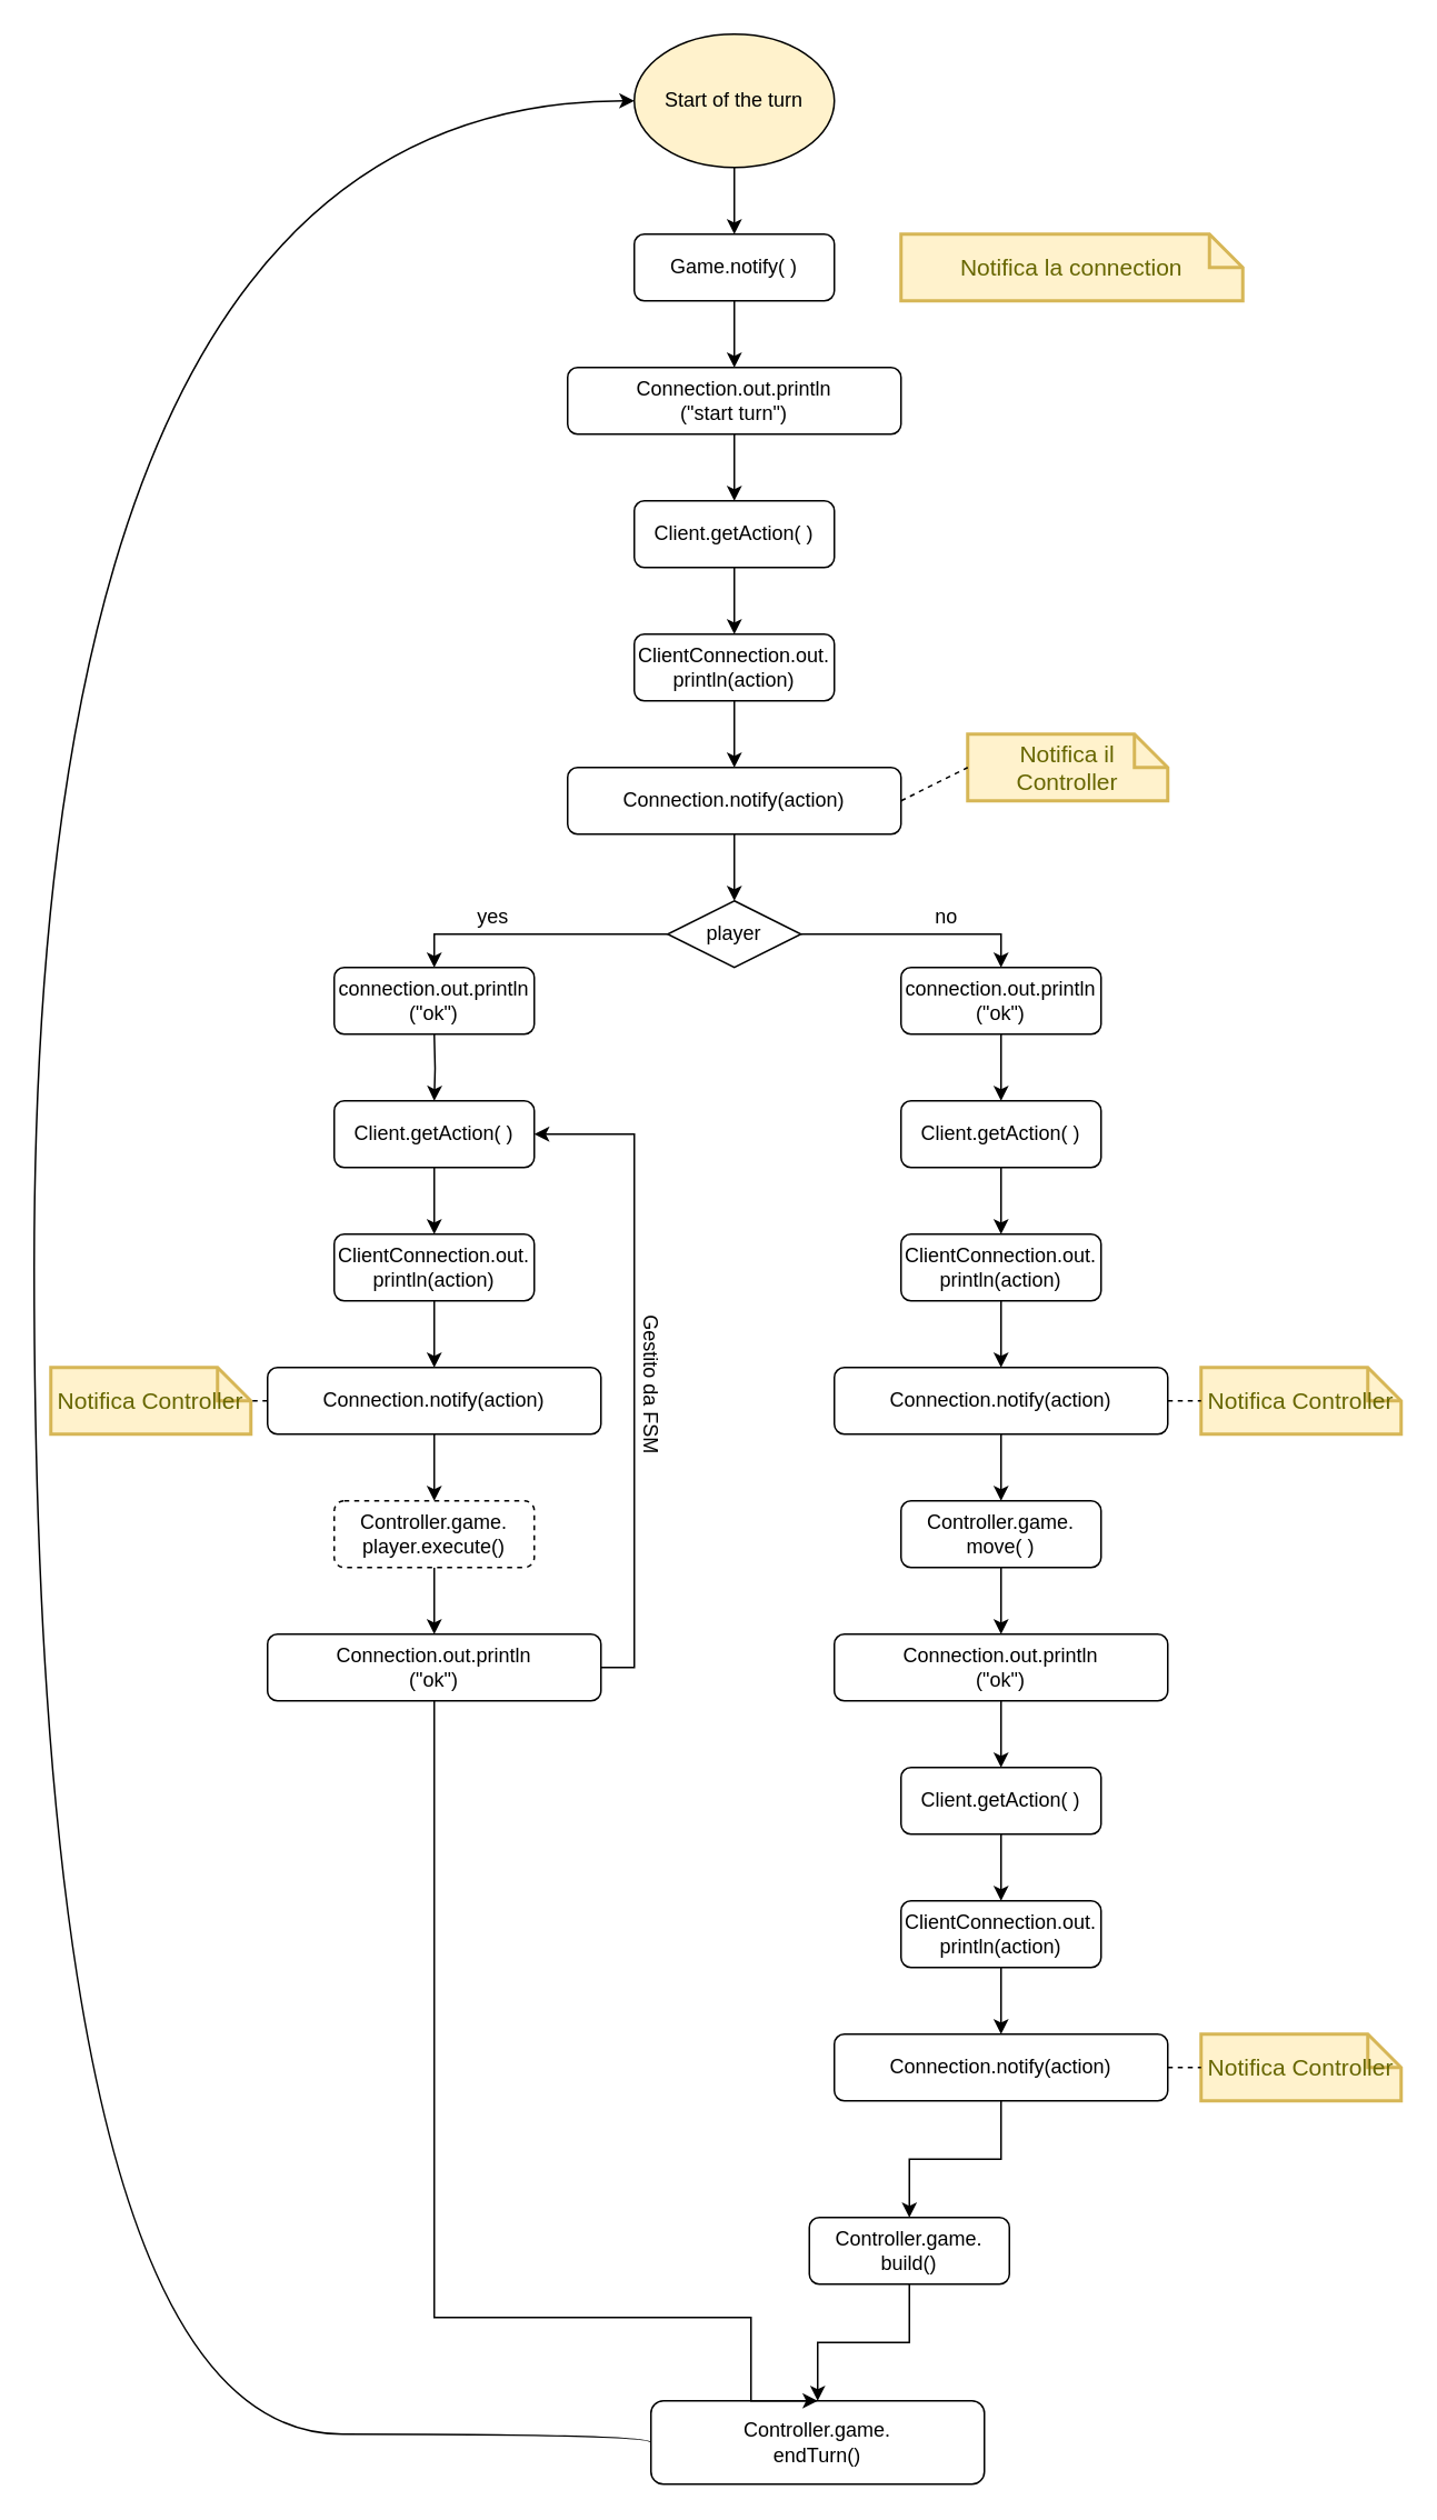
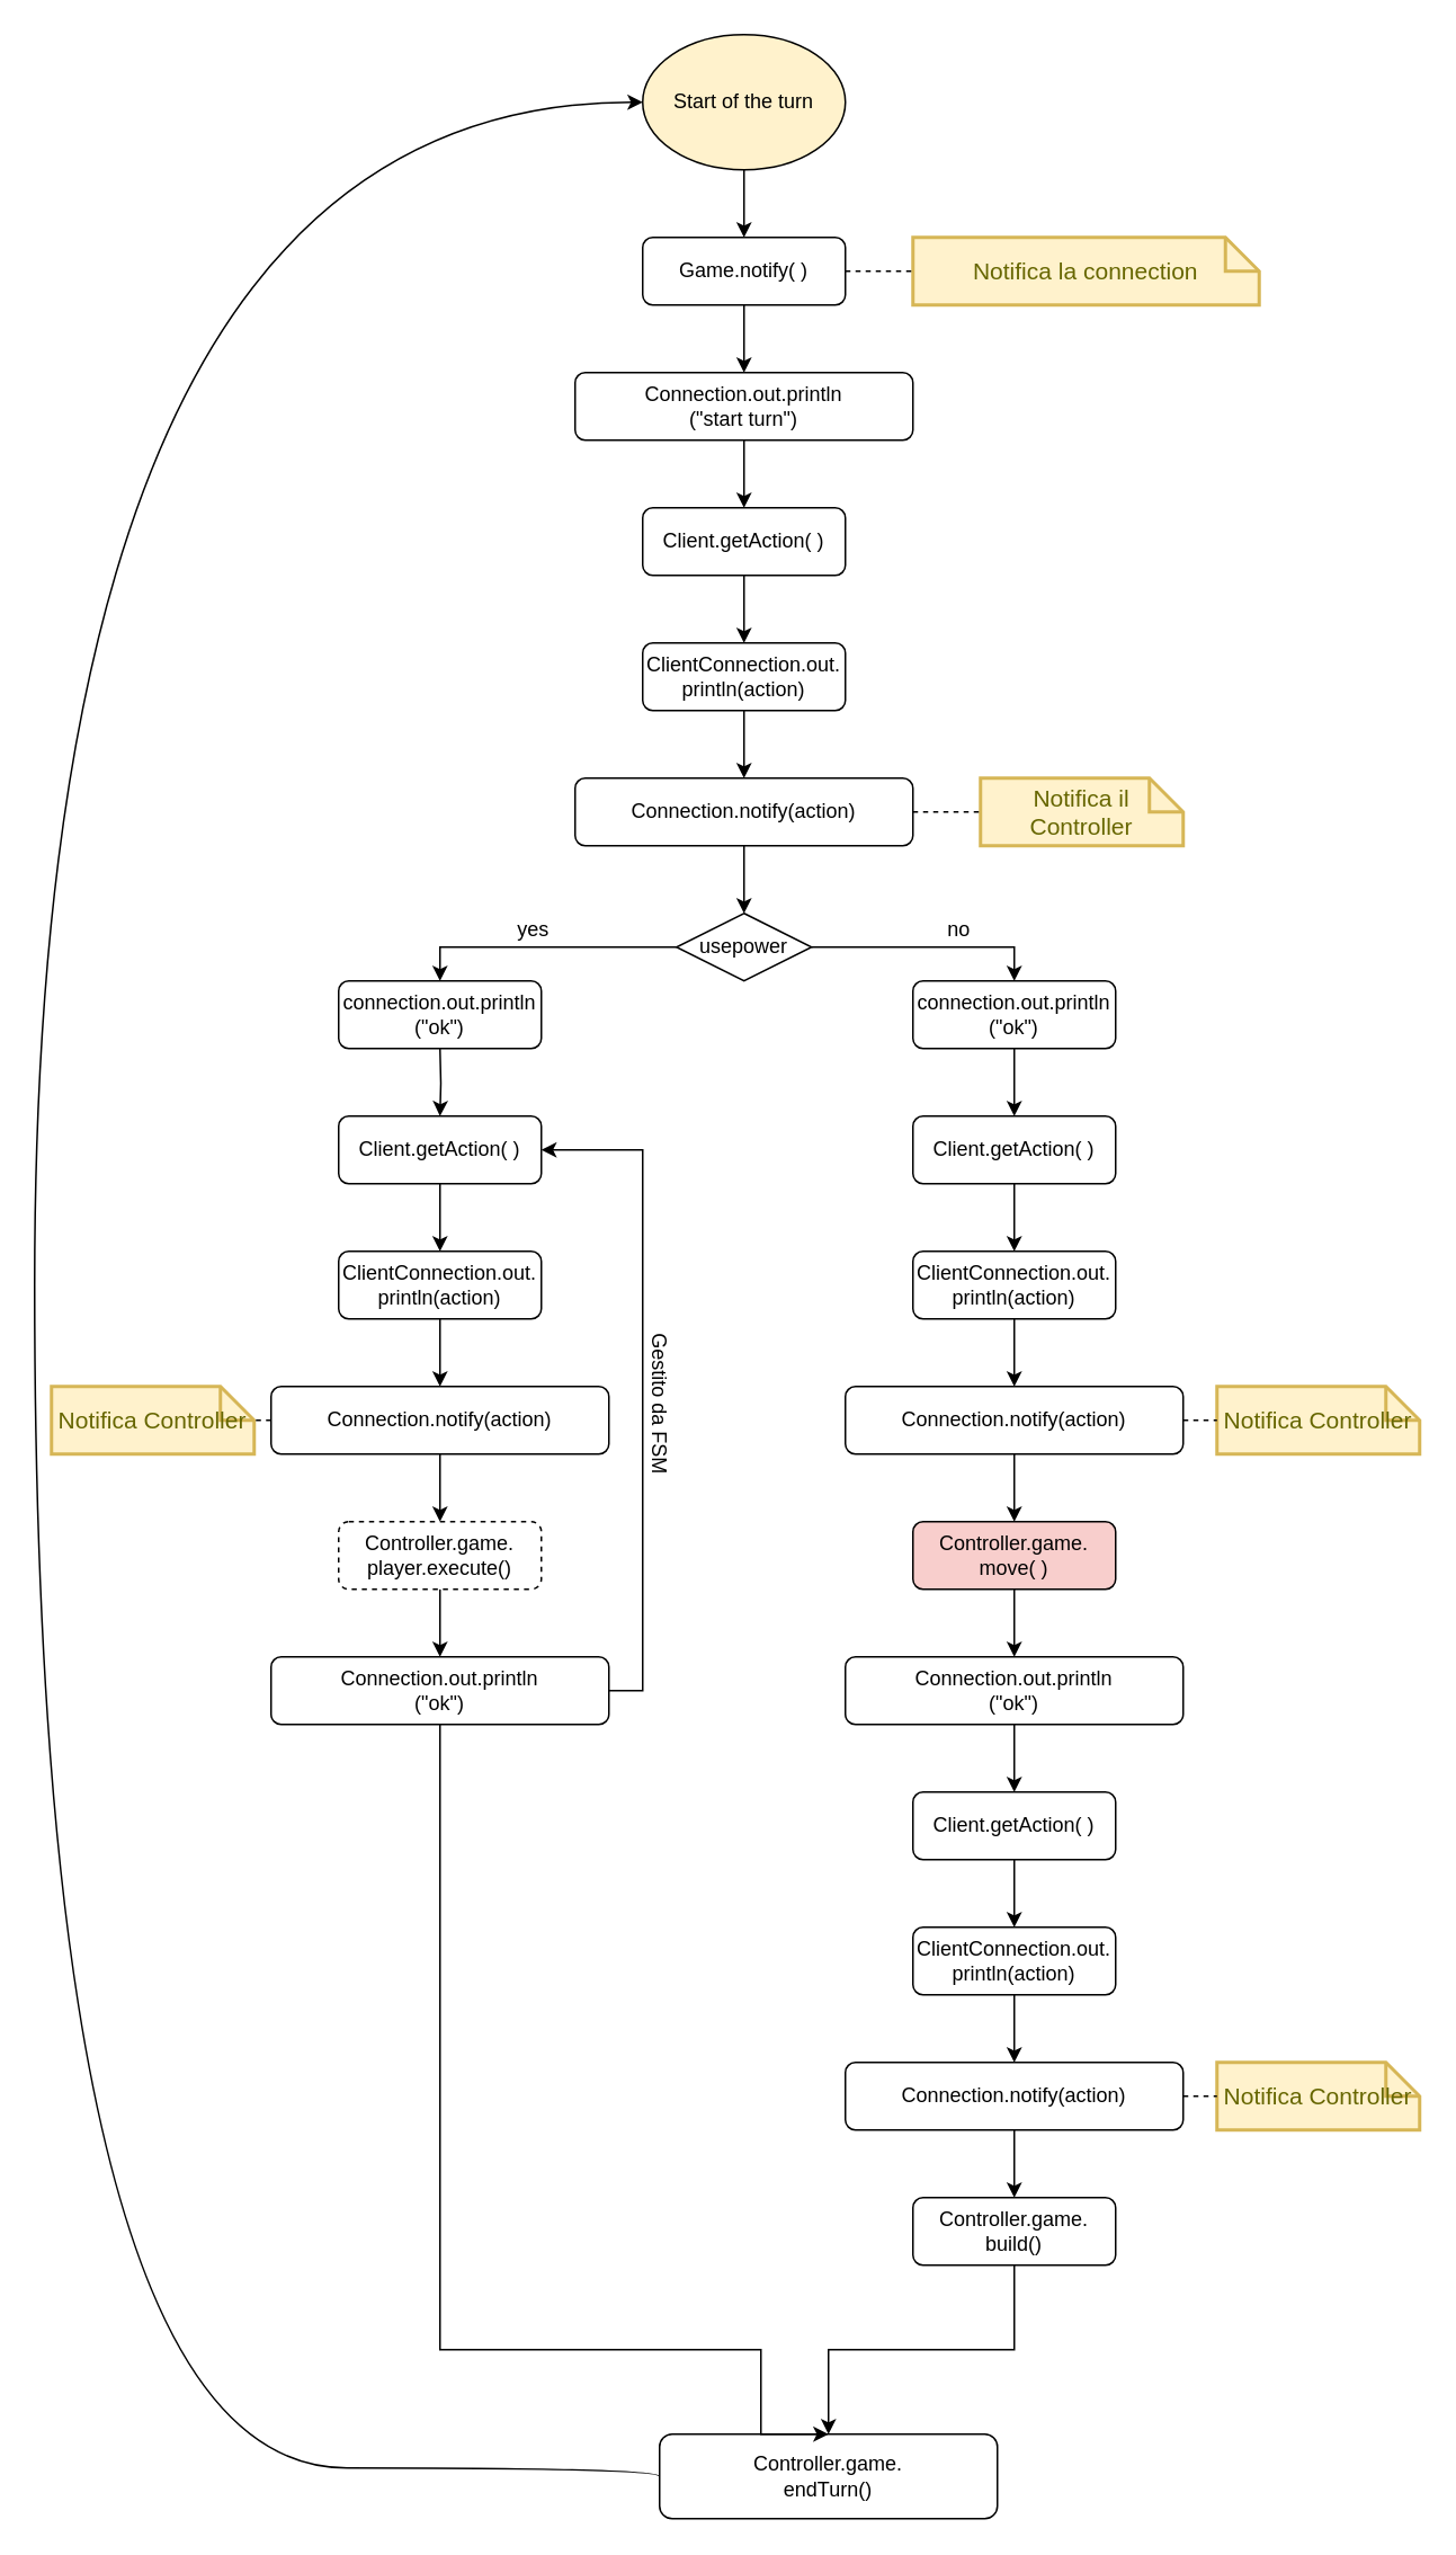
+ <mxCell id="17" value="" style="endArrow=none;dashed=1;html=1;exitX=1;exitY=0.5;exitDx=0;exitDy=0;" parent="1" source="5" target="15" edge="1"><mxGeometry width="50" height="50" relative="1" as="geometry"><mxPoint x="550" y="290" as="sourcePoint" /><mxPoint x="600" y="240" as="targetPoint" /></mxGeometry></mxCell>
- <mxCell id="14" value="Notifica il Controller" style="shape=note;strokeWidth=2;fontSize=14;size=20;whiteSpace=wrap;html=1;fillColor=#fff2cc;strokeColor=#d6b656;fontColor=#666600;" parent="1" vertex="1"><mxGeometry x="580" y="440" width="120" height="40" as="geometry" /></mxCell>
+ <mxCell id="14" value="Notifica il Controller" style="shape=note;strokeWidth=2;fontSize=14;size=20;whiteSpace=wrap;html=1;fillColor=#fff2cc;strokeColor=#d6b656;fontColor=#666600;" parent="1" vertex="1"><mxGeometry x="580" y="460" width="120" height="40" as="geometry" /></mxCell>
- <mxCell id="48" value="yes" style="text;html=1;align=center;verticalAlign=middle;resizable=0;points=[];autosize=1;" parent="1" vertex="1"><mxGeometry x="280" y="540" width="30" height="20" as="geometry" /></mxCell>
+ <mxCell id="48" value="yes" style="text;html=1;align=center;verticalAlign=middle;resizable=0;points=[];autosize=1;" parent="1" vertex="1"><mxGeometry x="300" y="540" width="30" height="20" as="geometry" /></mxCell>
- <mxCell id="20" value="player" style="rhombus;whiteSpace=wrap;html=1;" parent="1" vertex="1"><mxGeometry x="400" y="540" width="80" height="40" as="geometry" /></mxCell>
+ <mxCell id="20" value="usepower" style="rhombus;whiteSpace=wrap;html=1;" parent="1" vertex="1"><mxGeometry x="400" y="540" width="80" height="40" as="geometry" /></mxCell>
- <mxCell id="46" value="Controller.game.&lt;br&gt;move( )" style="rounded=1;whiteSpace=wrap;html=1;" parent="1" vertex="1"><mxGeometry x="540" y="900" width="120" height="40" as="geometry" /></mxCell>
+ <mxCell id="46" value="Controller.game.&lt;br&gt;move( )" style="rounded=1;whiteSpace=wrap;html=1;fillColor=#f8cecc;" parent="1" vertex="1"><mxGeometry x="540" y="900" width="120" height="40" as="geometry" /></mxCell>
- <mxCell id="31" value="Controller.game.&lt;br&gt;build()" style="rounded=1;whiteSpace=wrap;html=1;" parent="1" vertex="1"><mxGeometry x="485" y="1330" width="120" height="40" as="geometry" /></mxCell>
+ <mxCell id="31" value="Controller.game.&lt;br&gt;build()" style="rounded=1;whiteSpace=wrap;html=1;" parent="1" vertex="1"><mxGeometry x="540" y="1300" width="120" height="40" as="geometry" /></mxCell>
